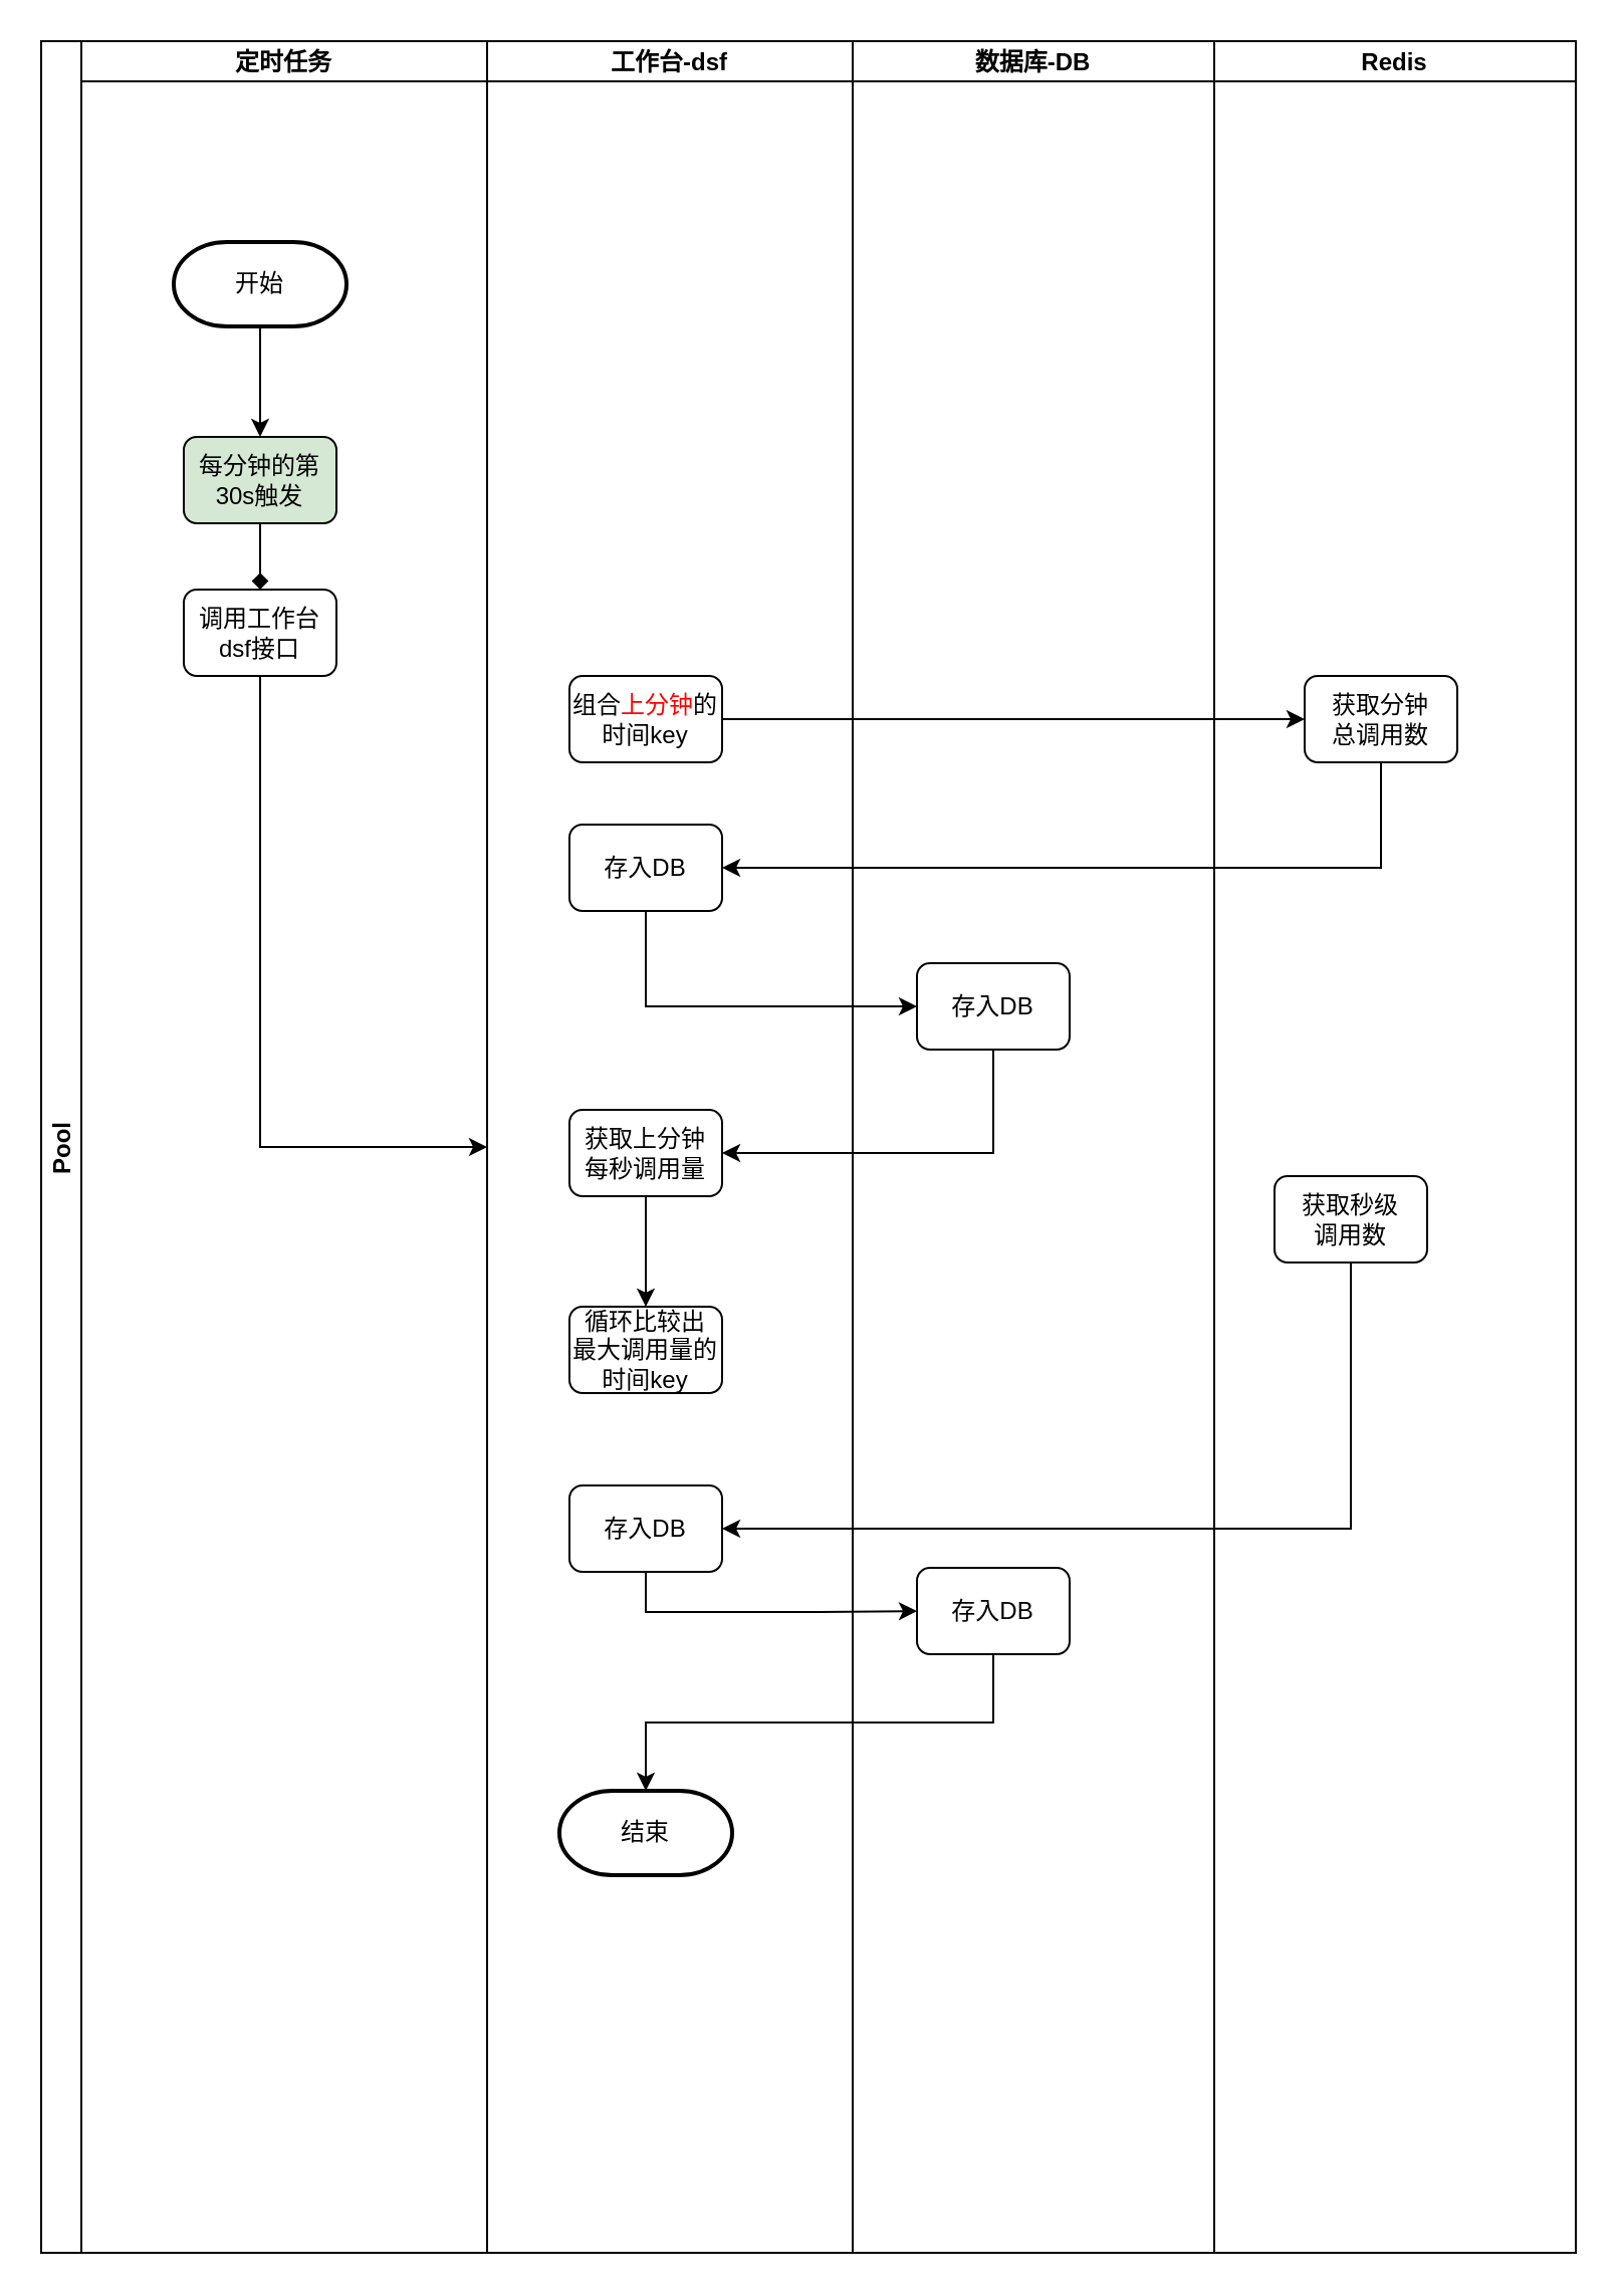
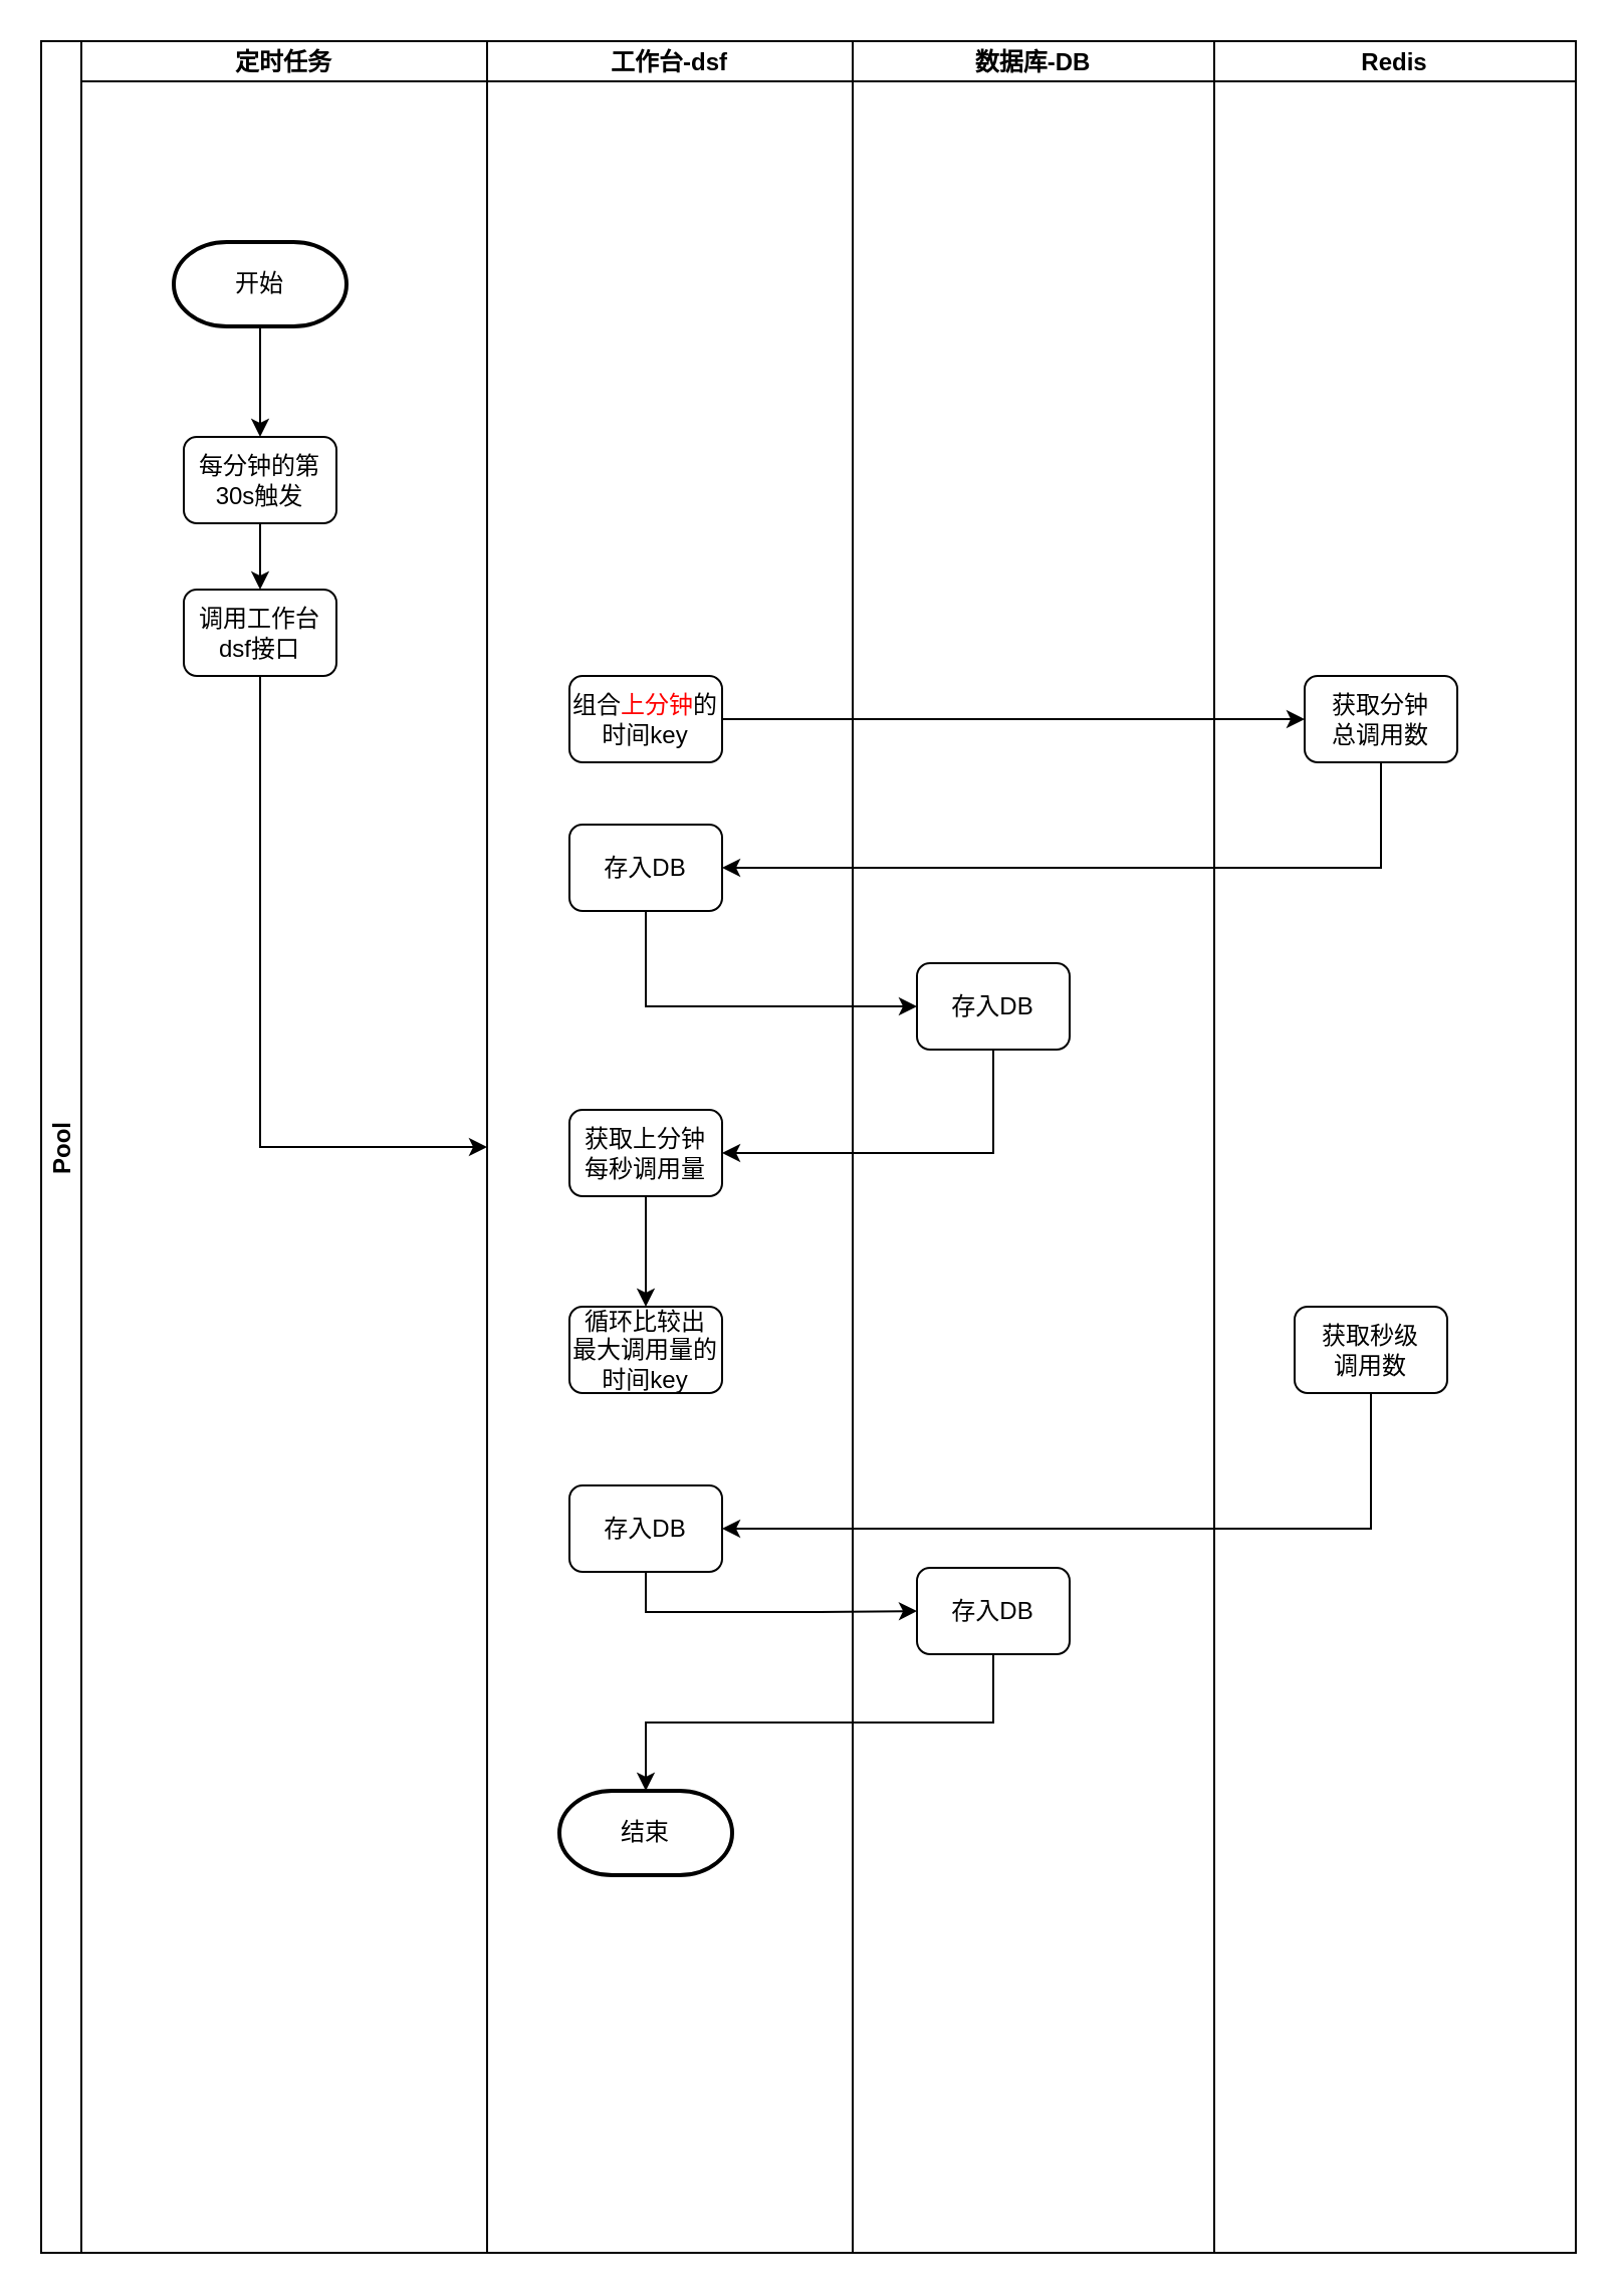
- <mxCell id="15" value="每分钟的第&lt;br&gt;30s触发" style="rounded=1;whiteSpace=wrap;html=1;fillColor=#d5e8d4;" vertex="1" parent="1"><mxGeometry x="91" y="217" width="76" height="43" as="geometry" /></mxCell>
+ <mxCell id="15" value="每分钟的第&lt;br&gt;30s触发" style="rounded=1;whiteSpace=wrap;html=1;" vertex="1" parent="1"><mxGeometry x="91" y="217" width="76" height="43" as="geometry" /></mxCell>
- <mxCell id="27" style="edgeStyle=orthogonalEdgeStyle;rounded=0;orthogonalLoop=1;jettySize=auto;html=1;exitX=0.5;exitY=1;exitDx=0;exitDy=0;endArrow=diamond;" edge="1" parent="1" source="15" target="16"><mxGeometry relative="1" as="geometry" /></mxCell>
+ <mxCell id="27" style="edgeStyle=orthogonalEdgeStyle;rounded=0;orthogonalLoop=1;jettySize=auto;html=1;exitX=0.5;exitY=1;exitDx=0;exitDy=0;" edge="1" parent="1" source="15" target="16"><mxGeometry relative="1" as="geometry" /></mxCell>
- <mxCell id="23" value="获取秒级&lt;br&gt;调用数" style="rounded=1;whiteSpace=wrap;html=1;" vertex="1" parent="1"><mxGeometry x="634" y="585" width="76" height="43" as="geometry" /></mxCell>
+ <mxCell id="23" value="获取秒级&lt;br&gt;调用数" style="rounded=1;whiteSpace=wrap;html=1;" vertex="1" parent="1"><mxGeometry x="644" y="650" width="76" height="43" as="geometry" /></mxCell>
